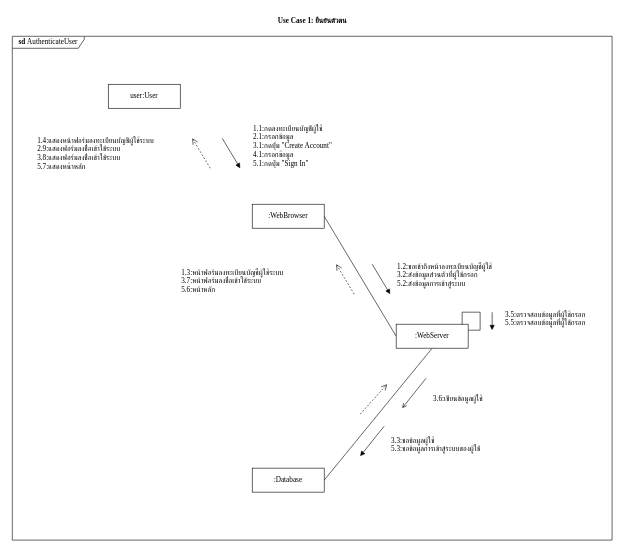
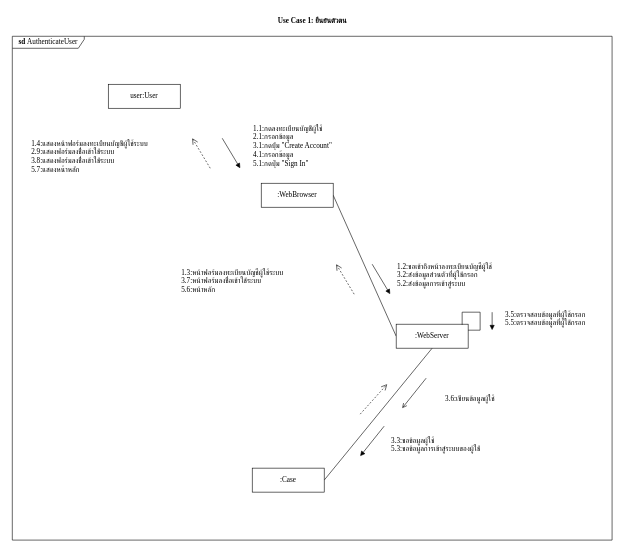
- <mxCell id="11" value="1.4:แสดงหน้าฟอร์มลงทะเบียนบัญชีผู้ใช้ระบบ&lt;br&gt;2.9:แสดงฟอร์มลงชื่อเข้าใช้ระบบ&lt;br&gt;3.8:แสดงฟอร์มลงชื่อเข้าใช้ระบบ&lt;br&gt;5.7:แสดงหน้าหลัก" style="text;html=1;align=left;verticalAlign=top;resizable=0;points=[];autosize=1;strokeColor=none;fillColor=none;fontFamily=Sarabun;fontSource=https%3A%2F%2Ffonts.googleapis.com%2Fcss%3Ffamily%3DSarabun;" parent="1" vertex="1"><mxGeometry x="60" y="220" width="240" height="70" as="geometry" /></mxCell>
+ <mxCell id="11" value="1.4:แสดงหน้าฟอร์มลงทะเบียนบัญชีผู้ใช้ระบบ&lt;br&gt;2.9:แสดงฟอร์มลงชื่อเข้าใช้ระบบ&lt;br&gt;3.8:แสดงฟอร์มลงชื่อเข้าใช้ระบบ&lt;br&gt;5.7:แสดงหน้าหลัก" style="text;html=1;align=left;verticalAlign=top;resizable=0;points=[];autosize=1;strokeColor=none;fillColor=none;fontFamily=Sarabun;fontSource=https%3A%2F%2Ffonts.googleapis.com%2Fcss%3Ffamily%3DSarabun;" parent="1" vertex="1"><mxGeometry x="50" y="225" width="240" height="70" as="geometry" /></mxCell>
- <mxCell id="5" value=":WebBrowser" style="html=1;whiteSpace=wrap;pointerEvents=0;strokeColor=default;align=center;verticalAlign=middle;fontFamily=Sarabun;fontSource=https%3A%2F%2Ffonts.googleapis.com%2Fcss%3Ffamily%3DSarabun;fontSize=12;fontColor=default;fillColor=default;" parent="1" vertex="1"><mxGeometry x="420" y="340" width="120" height="40" as="geometry" /></mxCell>
+ <mxCell id="5" value=":WebBrowser" style="html=1;whiteSpace=wrap;pointerEvents=0;strokeColor=default;align=center;verticalAlign=middle;fontFamily=Sarabun;fontSource=https%3A%2F%2Ffonts.googleapis.com%2Fcss%3Ffamily%3DSarabun;fontSize=12;fontColor=default;fillColor=default;" parent="1" vertex="1"><mxGeometry x="435" y="305" width="120" height="40" as="geometry" /></mxCell>
- <mxCell id="23" value="3.6:เขียนข้อมูลผู้ใช้" style="text;html=1;align=left;verticalAlign=top;resizable=0;points=[];autosize=1;strokeColor=none;fillColor=none;fontFamily=Sarabun;fontSource=https%3A%2F%2Ffonts.googleapis.com%2Fcss%3Ffamily%3DSarabun;" parent="1" vertex="1"><mxGeometry x="720" y="650" width="120" height="30" as="geometry" /></mxCell>
+ <mxCell id="23" value="3.6:เขียนข้อมูลผู้ใช้" style="text;html=1;align=left;verticalAlign=top;resizable=0;points=[];autosize=1;strokeColor=none;fillColor=none;fontFamily=Sarabun;fontSource=https%3A%2F%2Ffonts.googleapis.com%2Fcss%3Ffamily%3DSarabun;" parent="1" vertex="1"><mxGeometry x="740" y="650" width="120" height="30" as="geometry" /></mxCell>
- <mxCell id="8" value=":Database" style="html=1;whiteSpace=wrap;pointerEvents=0;strokeColor=default;align=center;verticalAlign=middle;fontFamily=Sarabun;fontSource=https%3A%2F%2Ffonts.googleapis.com%2Fcss%3Ffamily%3DSarabun;fontSize=12;fontColor=default;fillColor=default;" parent="1" vertex="1"><mxGeometry x="420" y="780" width="120" height="40" as="geometry" /></mxCell>
+ <mxCell id="8" value=":Case" style="html=1;whiteSpace=wrap;pointerEvents=0;strokeColor=default;align=center;verticalAlign=middle;fontFamily=Sarabun;fontSource=https%3A%2F%2Ffonts.googleapis.com%2Fcss%3Ffamily%3DSarabun;fontSize=12;fontColor=default;fillColor=default;" parent="1" vertex="1"><mxGeometry x="420" y="780" width="120" height="40" as="geometry" /></mxCell>
